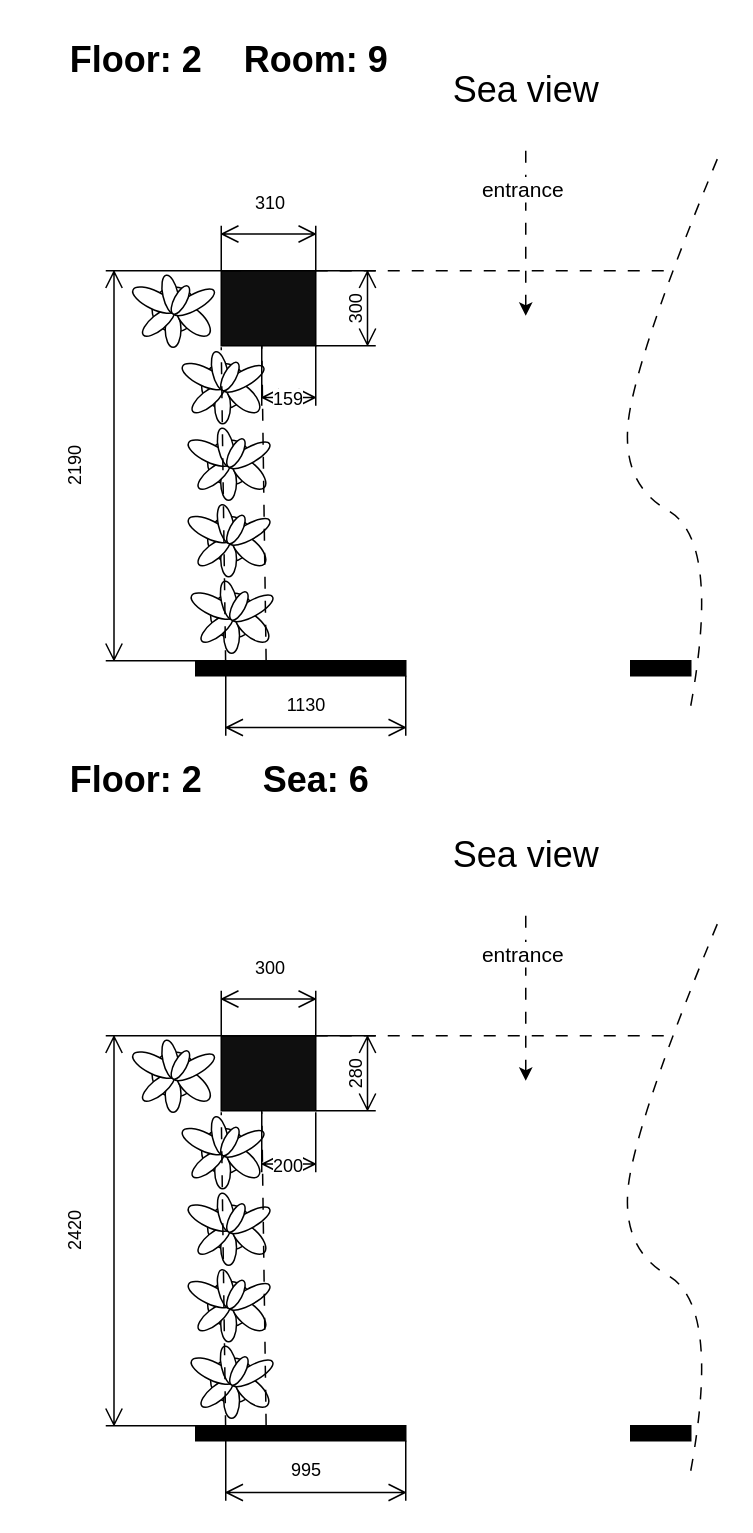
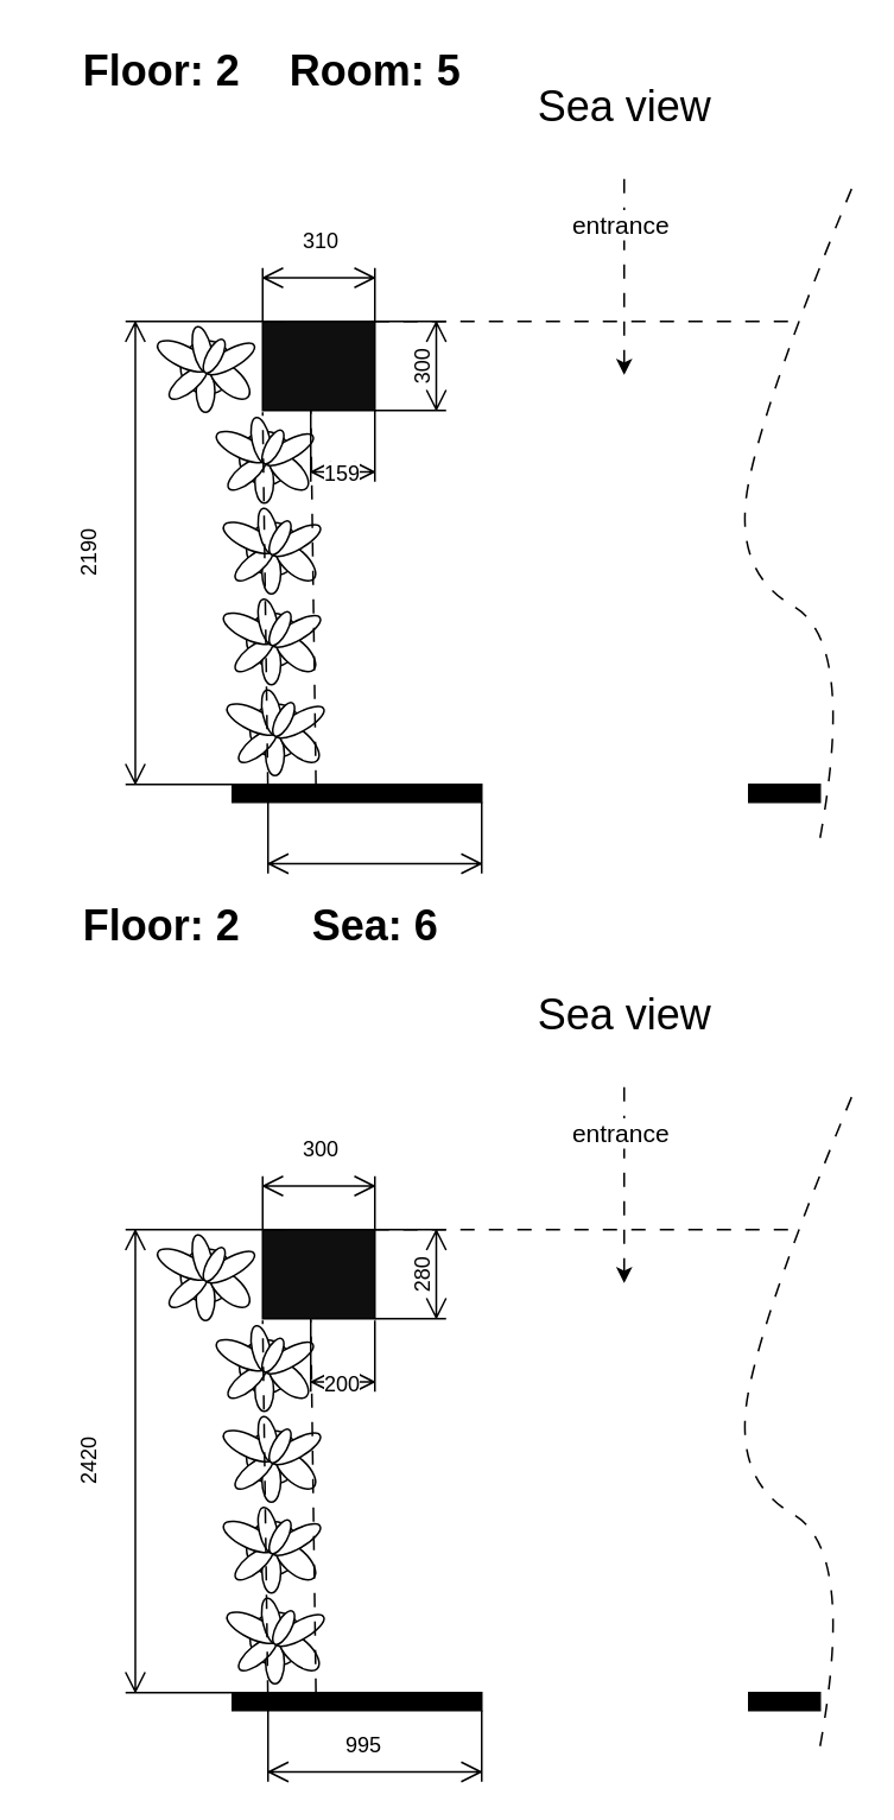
- <mxCell id="3" value="Room: 9" style="text;strokeColor=none;fillColor=none;html=1;fontSize=24;fontStyle=1;verticalAlign=middle;align=center;" parent="1" vertex="1"><mxGeometry x="160" y="20" width="100" height="40" as="geometry" /></mxCell>
+ <mxCell id="3" value="Room: 5" style="text;strokeColor=none;fillColor=none;html=1;fontSize=24;fontStyle=1;verticalAlign=middle;align=center;" parent="1" vertex="1"><mxGeometry x="160" y="20" width="100" height="40" as="geometry" /></mxCell>
- <mxCell id="25" value="1130" style="text;html=1;strokeColor=none;fillColor=none;align=center;verticalAlign=middle;whiteSpace=wrap;rounded=0;" vertex="1" parent="1"><mxGeometry x="174" y="455" width="60" height="30" as="geometry" /></mxCell>
